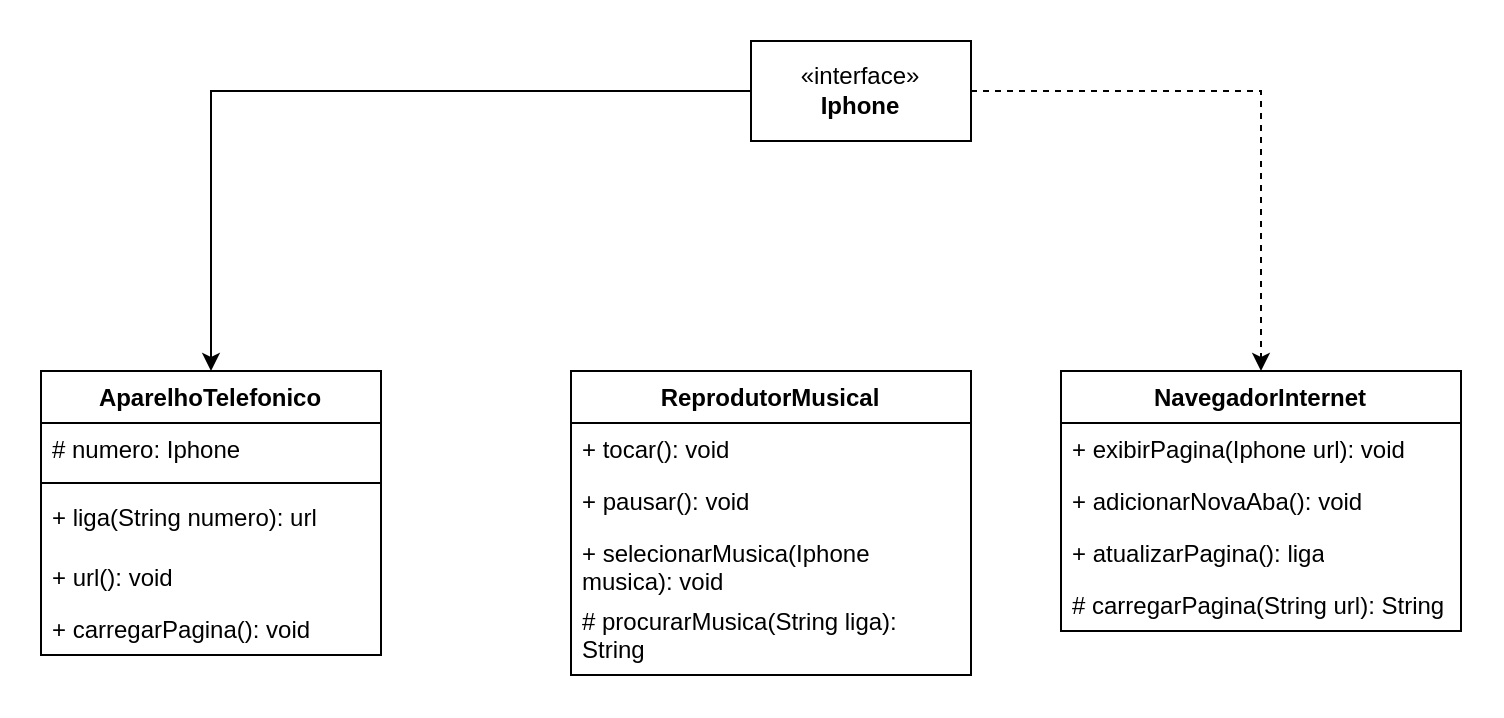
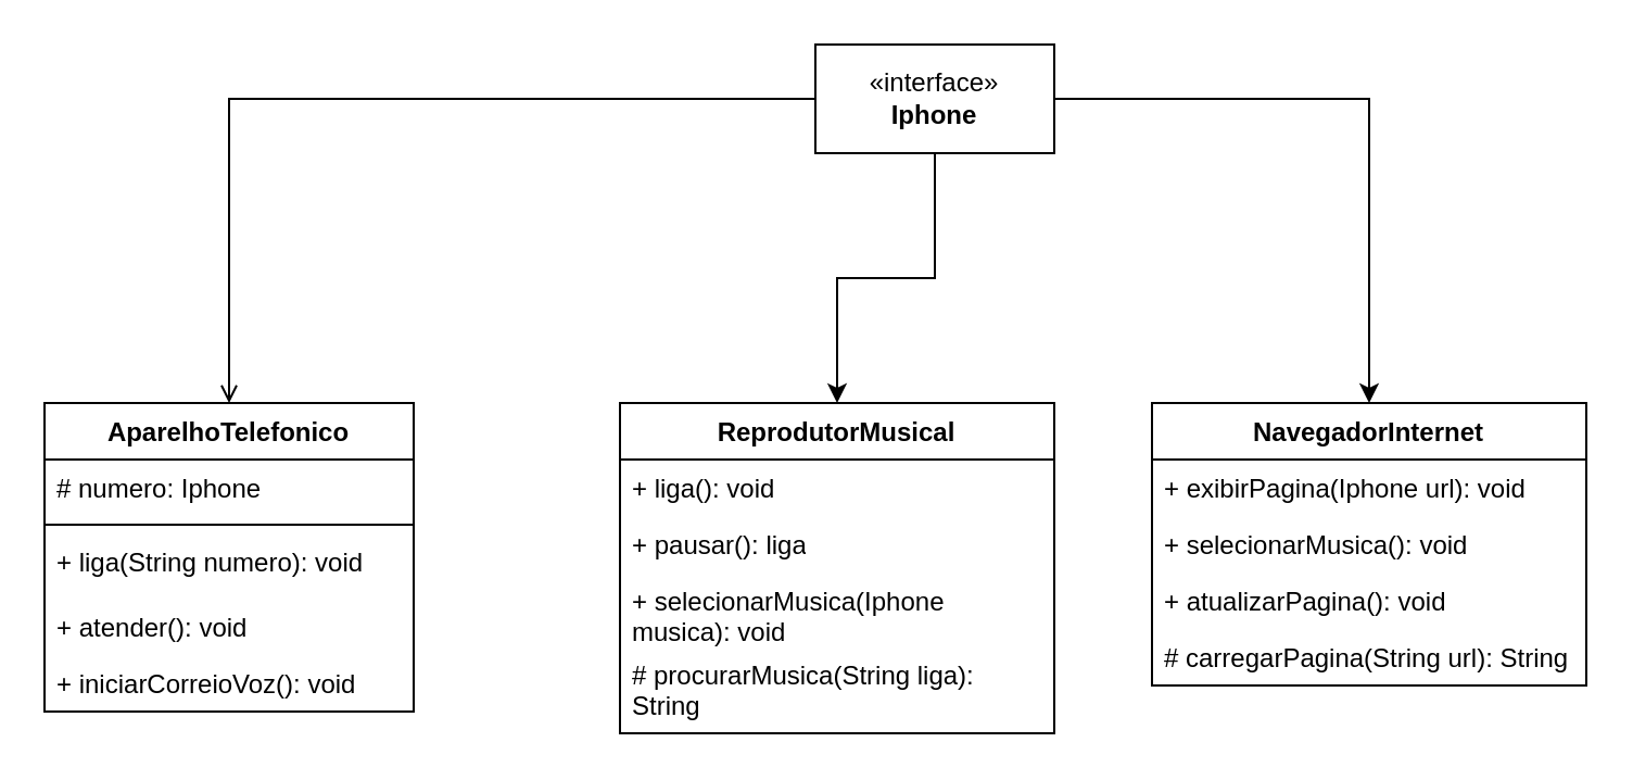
- <mxCell id="4" style="edgeStyle=orthogonalEdgeStyle;rounded=0;orthogonalLoop=1;jettySize=auto;html=1;exitX=1;exitY=0.5;exitDx=0;exitDy=0;entryX=0.5;entryY=0;entryDx=0;entryDy=0;dashed=1;" edge="1" parent="1" source="5" target="17"><mxGeometry relative="1" as="geometry" /></mxCell>
+ <mxCell id="4" style="edgeStyle=orthogonalEdgeStyle;rounded=0;orthogonalLoop=1;jettySize=auto;html=1;exitX=1;exitY=0.5;exitDx=0;exitDy=0;entryX=0.5;entryY=0;entryDx=0;entryDy=0;" edge="1" parent="1" source="5" target="17"><mxGeometry relative="1" as="geometry" /></mxCell>
+ <mxCell id="3" style="edgeStyle=orthogonalEdgeStyle;rounded=0;orthogonalLoop=1;jettySize=auto;html=1;exitX=0.5;exitY=1;exitDx=0;exitDy=0;entryX=0.5;entryY=0;entryDx=0;entryDy=0;" edge="1" parent="1" source="5" target="6"><mxGeometry relative="1" as="geometry" /></mxCell>
- <mxCell id="2" style="edgeStyle=orthogonalEdgeStyle;rounded=0;orthogonalLoop=1;jettySize=auto;html=1;entryX=0.5;entryY=0;entryDx=0;entryDy=0;" edge="1" parent="1" source="5" target="11"><mxGeometry relative="1" as="geometry" /></mxCell>
+ <mxCell id="2" style="edgeStyle=orthogonalEdgeStyle;rounded=0;orthogonalLoop=1;jettySize=auto;html=1;entryX=0.5;entryY=0;entryDx=0;entryDy=0;endArrow=open;" edge="1" parent="1" source="5" target="11"><mxGeometry relative="1" as="geometry" /></mxCell>
- <mxCell id="7" value="+ tocar(): void" style="text;strokeColor=none;fillColor=none;align=left;verticalAlign=top;spacingLeft=4;spacingRight=4;overflow=hidden;rotatable=0;points=[[0,0.5],[1,0.5]];portConstraint=eastwest;whiteSpace=wrap;html=1;" vertex="1" parent="6"><mxGeometry y="26" width="200" height="26" as="geometry" /></mxCell>
+ <mxCell id="7" value="+ liga(): void" style="text;strokeColor=none;fillColor=none;align=left;verticalAlign=top;spacingLeft=4;spacingRight=4;overflow=hidden;rotatable=0;points=[[0,0.5],[1,0.5]];portConstraint=eastwest;whiteSpace=wrap;html=1;" vertex="1" parent="6"><mxGeometry y="26" width="200" height="26" as="geometry" /></mxCell>
- <mxCell id="8" value="+ pausar(): void" style="text;strokeColor=none;fillColor=none;align=left;verticalAlign=top;spacingLeft=4;spacingRight=4;overflow=hidden;rotatable=0;points=[[0,0.5],[1,0.5]];portConstraint=eastwest;whiteSpace=wrap;html=1;" vertex="1" parent="6"><mxGeometry y="52" width="200" height="26" as="geometry" /></mxCell>
+ <mxCell id="8" value="+ pausar(): liga" style="text;strokeColor=none;fillColor=none;align=left;verticalAlign=top;spacingLeft=4;spacingRight=4;overflow=hidden;rotatable=0;points=[[0,0.5],[1,0.5]];portConstraint=eastwest;whiteSpace=wrap;html=1;" vertex="1" parent="6"><mxGeometry y="52" width="200" height="26" as="geometry" /></mxCell>
- <mxCell id="19" value="+ adicionarNovaAba(): void" style="text;strokeColor=none;fillColor=none;align=left;verticalAlign=top;spacingLeft=4;spacingRight=4;overflow=hidden;rotatable=0;points=[[0,0.5],[1,0.5]];portConstraint=eastwest;whiteSpace=wrap;html=1;" vertex="1" parent="17"><mxGeometry y="52" width="200" height="26" as="geometry" /></mxCell>
+ <mxCell id="19" value="+ selecionarMusica(): void" style="text;strokeColor=none;fillColor=none;align=left;verticalAlign=top;spacingLeft=4;spacingRight=4;overflow=hidden;rotatable=0;points=[[0,0.5],[1,0.5]];portConstraint=eastwest;whiteSpace=wrap;html=1;" vertex="1" parent="17"><mxGeometry y="52" width="200" height="26" as="geometry" /></mxCell>
- <mxCell id="14" value="+ liga(String numero): url" style="text;strokeColor=none;fillColor=none;align=left;verticalAlign=top;spacingLeft=4;spacingRight=4;overflow=hidden;rotatable=0;points=[[0,0.5],[1,0.5]];portConstraint=eastwest;whiteSpace=wrap;html=1;" vertex="1" parent="11"><mxGeometry y="60" width="170" height="30" as="geometry" /></mxCell>
+ <mxCell id="14" value="+ liga(String numero): void" style="text;strokeColor=none;fillColor=none;align=left;verticalAlign=top;spacingLeft=4;spacingRight=4;overflow=hidden;rotatable=0;points=[[0,0.5],[1,0.5]];portConstraint=eastwest;whiteSpace=wrap;html=1;" vertex="1" parent="11"><mxGeometry y="60" width="170" height="30" as="geometry" /></mxCell>
- <mxCell id="20" value="+ atualizarPagina(): liga" style="text;strokeColor=none;fillColor=none;align=left;verticalAlign=top;spacingLeft=4;spacingRight=4;overflow=hidden;rotatable=0;points=[[0,0.5],[1,0.5]];portConstraint=eastwest;whiteSpace=wrap;html=1;" vertex="1" parent="17"><mxGeometry y="78" width="200" height="26" as="geometry" /></mxCell>
+ <mxCell id="20" value="+ atualizarPagina(): void" style="text;strokeColor=none;fillColor=none;align=left;verticalAlign=top;spacingLeft=4;spacingRight=4;overflow=hidden;rotatable=0;points=[[0,0.5],[1,0.5]];portConstraint=eastwest;whiteSpace=wrap;html=1;" vertex="1" parent="17"><mxGeometry y="78" width="200" height="26" as="geometry" /></mxCell>
- <mxCell id="15" value="+ url(): void" style="text;strokeColor=none;fillColor=none;align=left;verticalAlign=top;spacingLeft=4;spacingRight=4;overflow=hidden;rotatable=0;points=[[0,0.5],[1,0.5]];portConstraint=eastwest;whiteSpace=wrap;html=1;" vertex="1" parent="11"><mxGeometry y="90" width="170" height="26" as="geometry" /></mxCell>
+ <mxCell id="15" value="+ atender(): void" style="text;strokeColor=none;fillColor=none;align=left;verticalAlign=top;spacingLeft=4;spacingRight=4;overflow=hidden;rotatable=0;points=[[0,0.5],[1,0.5]];portConstraint=eastwest;whiteSpace=wrap;html=1;" vertex="1" parent="11"><mxGeometry y="90" width="170" height="26" as="geometry" /></mxCell>
- <mxCell id="16" value="+ carregarPagina(): void" style="text;strokeColor=none;fillColor=none;align=left;verticalAlign=top;spacingLeft=4;spacingRight=4;overflow=hidden;rotatable=0;points=[[0,0.5],[1,0.5]];portConstraint=eastwest;whiteSpace=wrap;html=1;" vertex="1" parent="11"><mxGeometry y="116" width="170" height="26" as="geometry" /></mxCell>
+ <mxCell id="16" value="+ iniciarCorreioVoz(): void" style="text;strokeColor=none;fillColor=none;align=left;verticalAlign=top;spacingLeft=4;spacingRight=4;overflow=hidden;rotatable=0;points=[[0,0.5],[1,0.5]];portConstraint=eastwest;whiteSpace=wrap;html=1;" vertex="1" parent="11"><mxGeometry y="116" width="170" height="26" as="geometry" /></mxCell>
